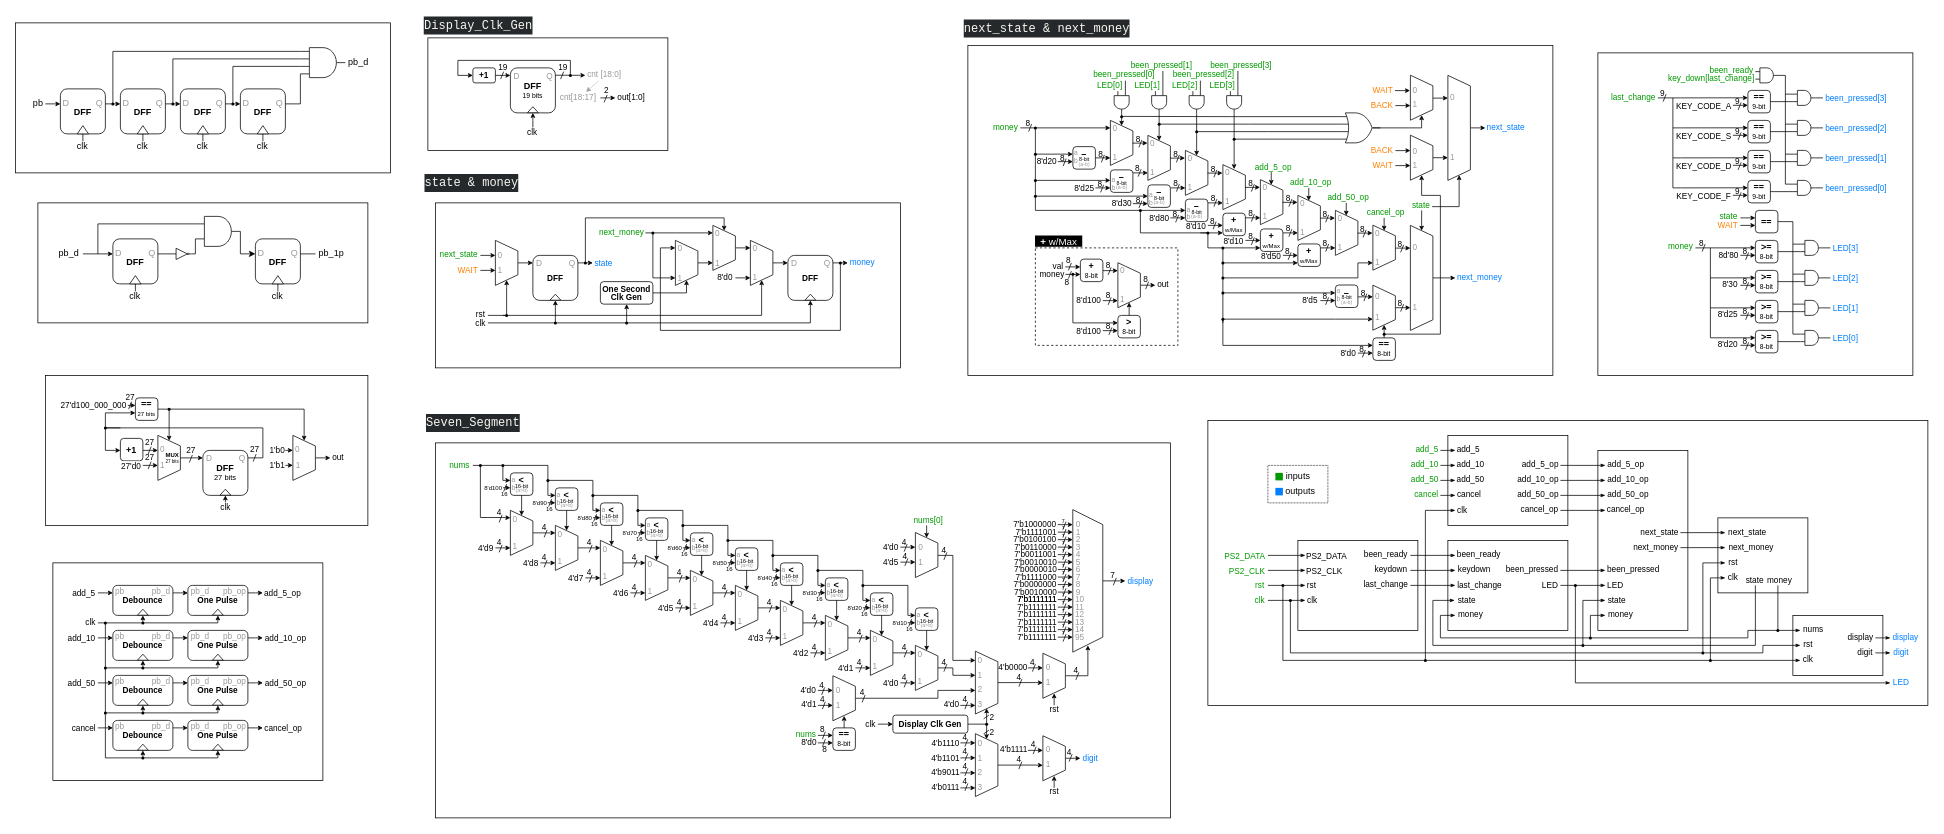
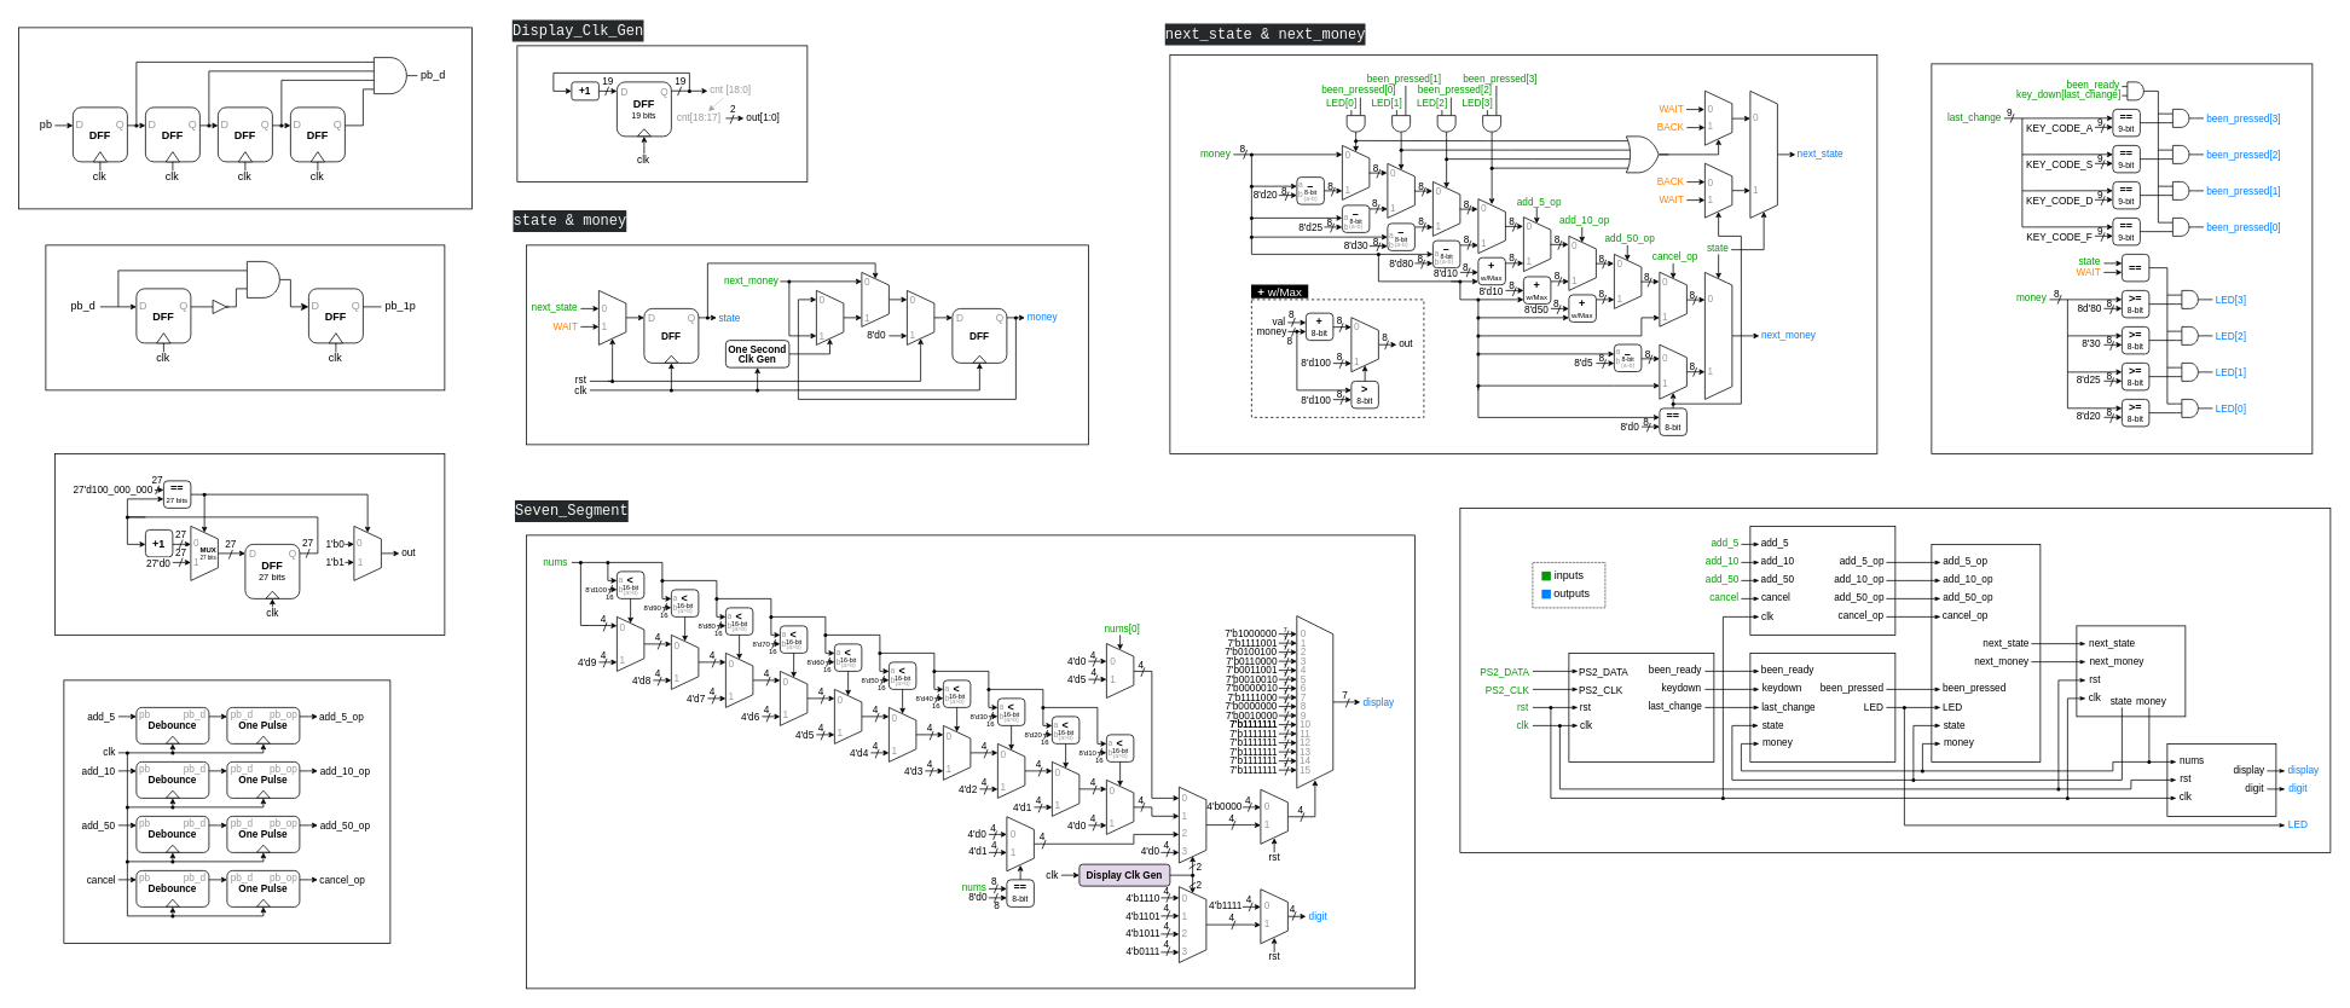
- <mxCell id="575" value="95" style="text;html=1;align=center;verticalAlign=middle;resizable=0;points=[];autosize=1;strokeColor=none;fillColor=none;fontFamily=Helvetica;fontSize=11;fontColor=#999999;labelBackgroundColor=none;allowArrows=0;connectable=0;imageAspect=0;pointerEvents=0;deletable=1;" vertex="1" parent="1"><mxGeometry x="1418.88" y="834" width="40" height="30" as="geometry" /></mxCell>
+ <mxCell id="575" value="15" style="text;html=1;align=center;verticalAlign=middle;resizable=0;points=[];autosize=1;strokeColor=none;fillColor=none;fontFamily=Helvetica;fontSize=11;fontColor=#999999;labelBackgroundColor=none;allowArrows=0;connectable=0;imageAspect=0;pointerEvents=0;deletable=1;" vertex="1" parent="1"><mxGeometry x="1418.88" y="834" width="40" height="30" as="geometry" /></mxCell>
- <mxCell id="518" value="&lt;p style=&quot;line-height: 0%; font-size: 11px;&quot;&gt;&lt;b&gt;Display Clk Gen&lt;/b&gt;&lt;/p&gt;&lt;p&gt;&lt;/p&gt;" style="rounded=1;whiteSpace=wrap;html=1;" vertex="1" parent="1"><mxGeometry x="1190" y="953" width="100" height="24" as="geometry" /></mxCell>
+ <mxCell id="518" value="&lt;p style=&quot;line-height: 0%; font-size: 11px;&quot;&gt;&lt;b&gt;Display Clk Gen&lt;/b&gt;&lt;/p&gt;&lt;p&gt;&lt;/p&gt;" style="rounded=1;whiteSpace=wrap;html=1;fillColor=#e1d5e7;" vertex="1" parent="1"><mxGeometry x="1190" y="953" width="100" height="24" as="geometry" /></mxCell>
- <mxCell id="183" value="4'b9011" style="text;html=1;align=center;verticalAlign=middle;resizable=0;points=[];autosize=1;strokeColor=none;fillColor=none;fontFamily=Helvetica;fontSize=11;fontColor=default;labelBackgroundColor=none;allowArrows=0;connectable=0;imageAspect=0;pointerEvents=0;deletable=1;" vertex="1" parent="1"><mxGeometry x="1230" y="1014" width="60" height="30" as="geometry" /></mxCell>
+ <mxCell id="183" value="4'b1011" style="text;html=1;align=center;verticalAlign=middle;resizable=0;points=[];autosize=1;strokeColor=none;fillColor=none;fontFamily=Helvetica;fontSize=11;fontColor=default;labelBackgroundColor=none;allowArrows=0;connectable=0;imageAspect=0;pointerEvents=0;deletable=1;" vertex="1" parent="1"><mxGeometry x="1230" y="1014" width="60" height="30" as="geometry" /></mxCell>
